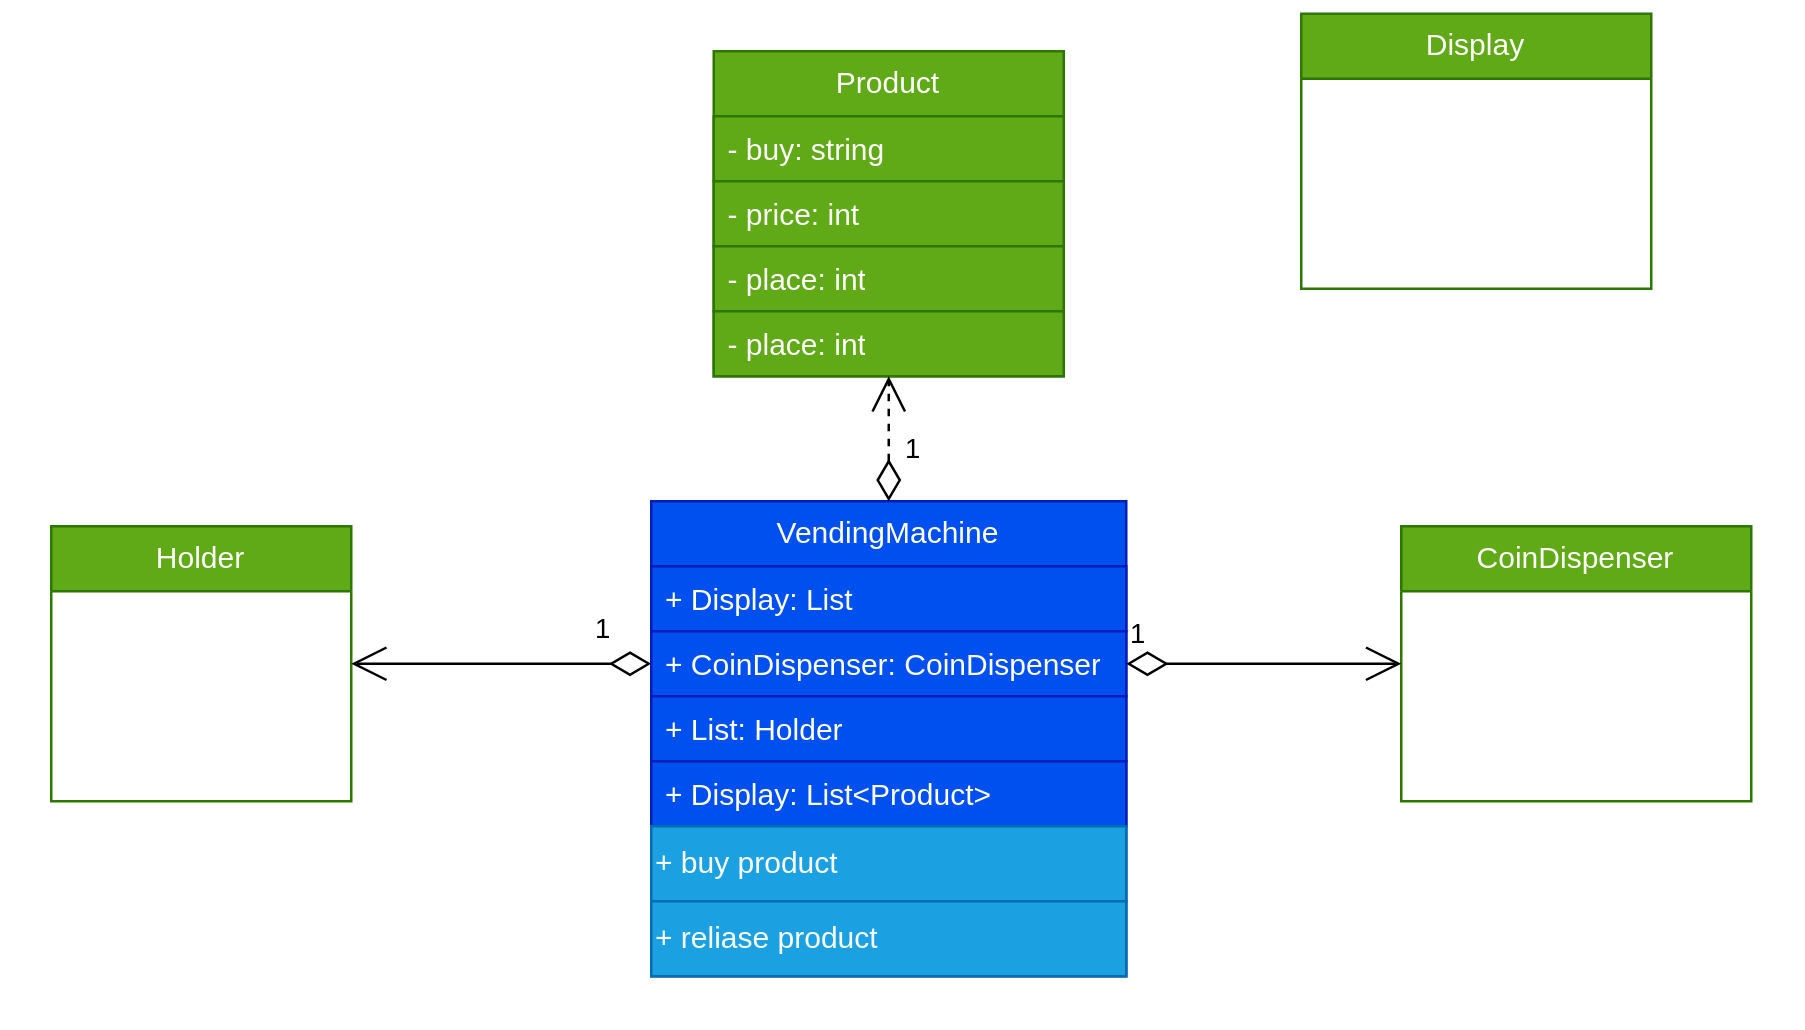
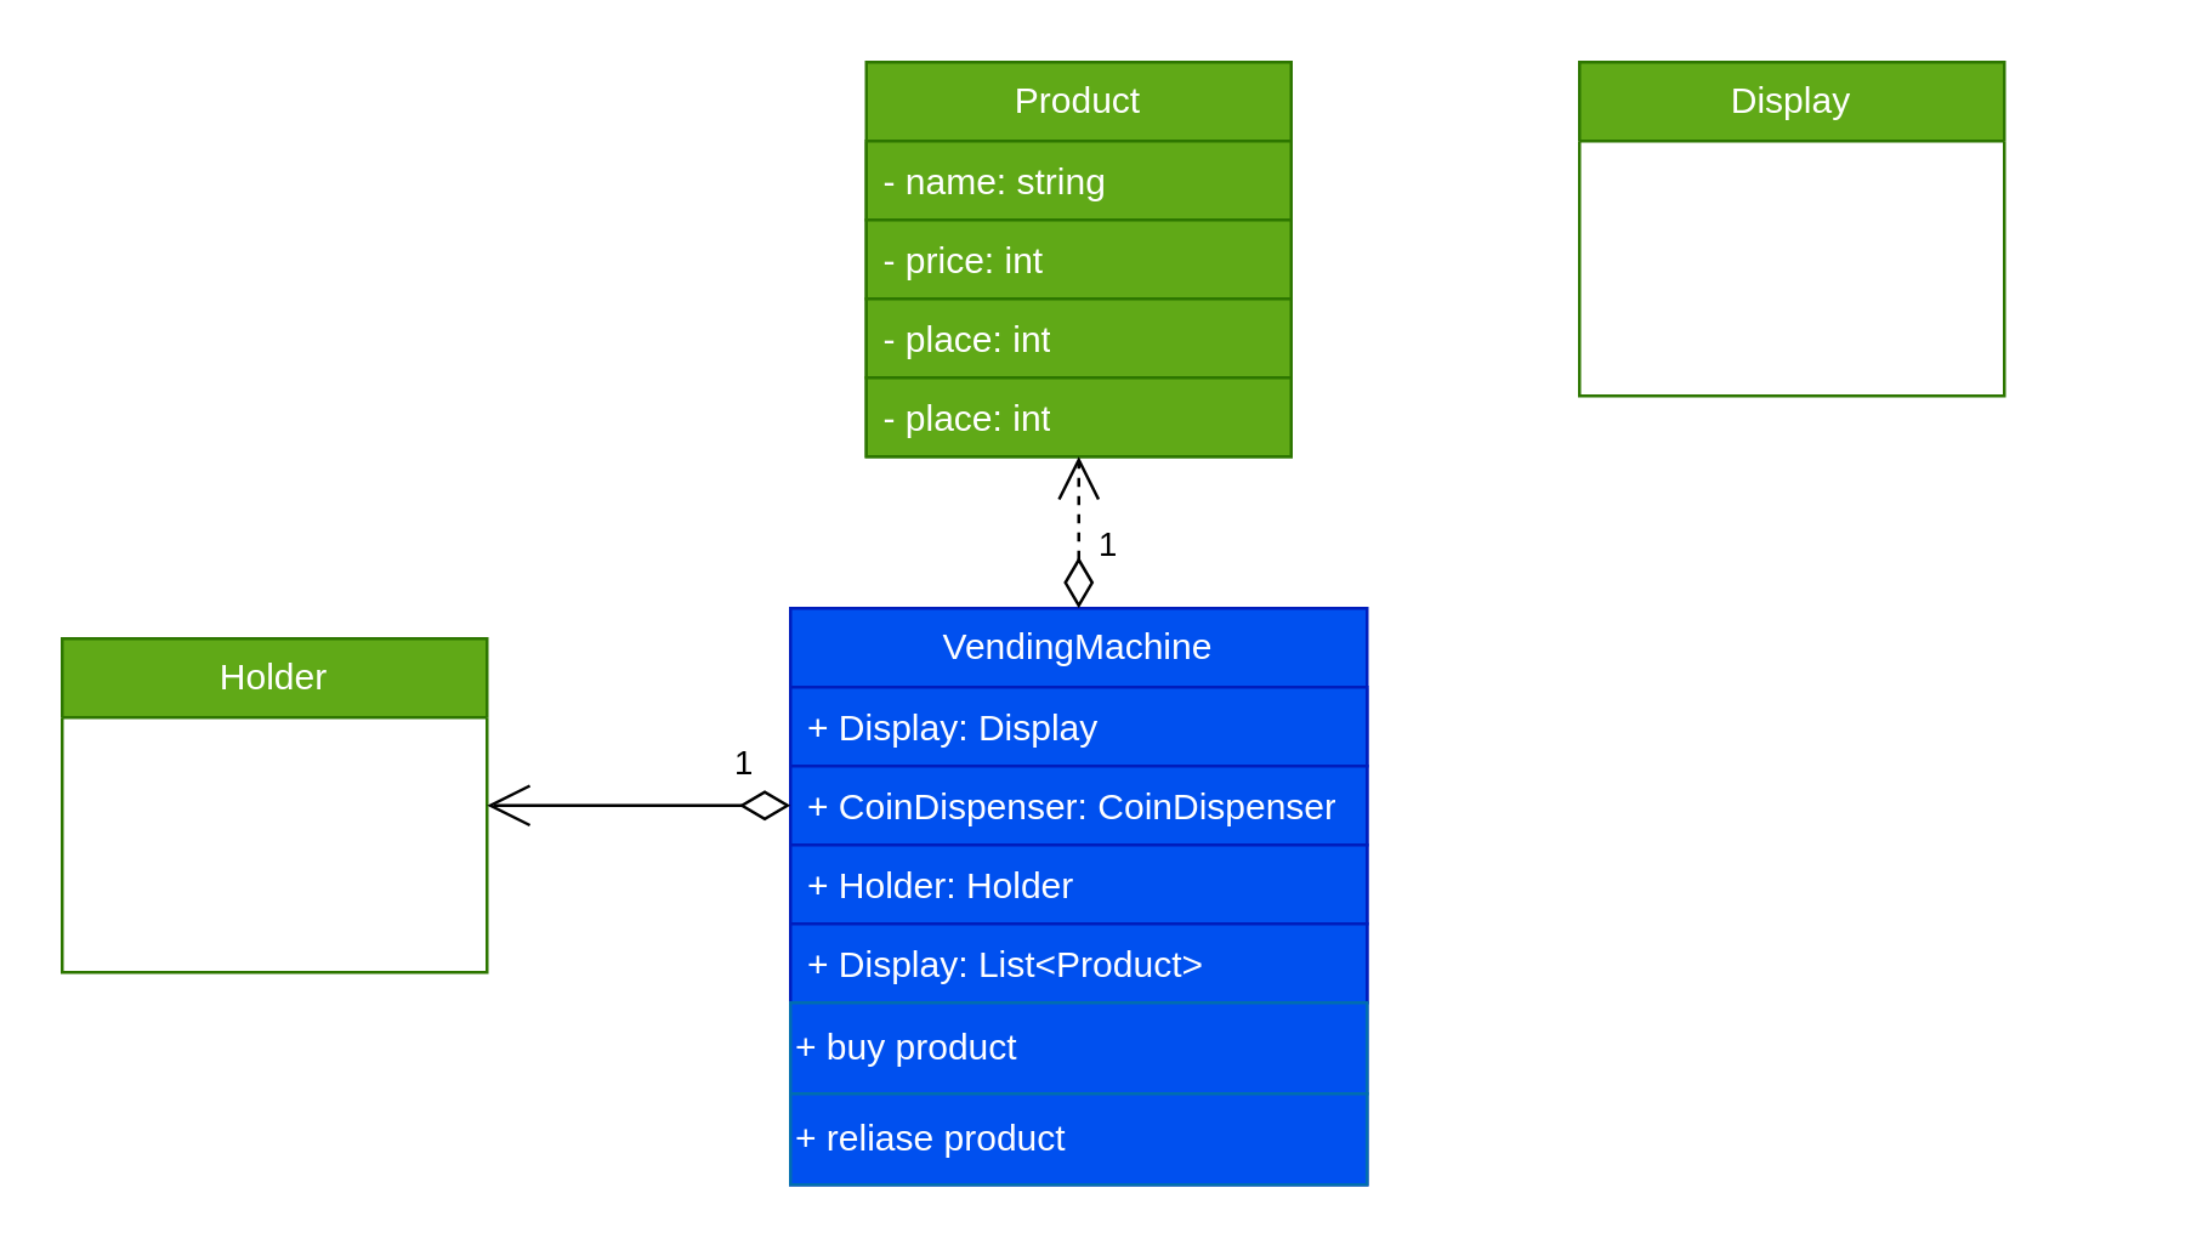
- <mxCell id="14" value="Display" style="swimlane;fontStyle=0;childLayout=stackLayout;horizontal=1;startSize=26;fillColor=#60a917;horizontalStack=0;resizeParent=1;resizeParentMax=0;resizeLast=0;collapsible=1;marginBottom=0;whiteSpace=wrap;html=1;fontColor=#ffffff;strokeColor=#2D7600;" vertex="1" parent="1"><mxGeometry x="520" y="5" width="140" height="110" as="geometry" /></mxCell>
+ <mxCell id="14" value="Display" style="swimlane;fontStyle=0;childLayout=stackLayout;horizontal=1;startSize=26;fillColor=#60a917;horizontalStack=0;resizeParent=1;resizeParentMax=0;resizeLast=0;collapsible=1;marginBottom=0;whiteSpace=wrap;html=1;fontColor=#ffffff;strokeColor=#2D7600;" vertex="1" parent="1"><mxGeometry x="520" y="20" width="140" height="110" as="geometry" /></mxCell>
- <mxCell id="10" value="- buy: string" style="text;strokeColor=#2D7600;fillColor=#60a917;align=left;verticalAlign=top;spacingLeft=4;spacingRight=4;overflow=hidden;rotatable=0;points=[[0,0.5],[1,0.5]];portConstraint=eastwest;whiteSpace=wrap;html=1;fontColor=#ffffff;" vertex="1" parent="9"><mxGeometry y="26" width="140" height="26" as="geometry" /></mxCell>
+ <mxCell id="10" value="- name: string" style="text;strokeColor=#2D7600;fillColor=#60a917;align=left;verticalAlign=top;spacingLeft=4;spacingRight=4;overflow=hidden;rotatable=0;points=[[0,0.5],[1,0.5]];portConstraint=eastwest;whiteSpace=wrap;html=1;fontColor=#ffffff;" vertex="1" parent="9"><mxGeometry y="26" width="140" height="26" as="geometry" /></mxCell>
- <mxCell id="3" value="+ Display: List&amp;nbsp;" style="text;strokeColor=#001DBC;fillColor=#0050ef;align=left;verticalAlign=top;spacingLeft=4;spacingRight=4;overflow=hidden;rotatable=0;points=[[0,0.5],[1,0.5]];portConstraint=eastwest;whiteSpace=wrap;html=1;fontColor=#ffffff;" vertex="1" parent="2"><mxGeometry y="26" width="190" height="26" as="geometry" /></mxCell>
+ <mxCell id="3" value="+ Display: Display&amp;nbsp;" style="text;strokeColor=#001DBC;fillColor=#0050ef;align=left;verticalAlign=top;spacingLeft=4;spacingRight=4;overflow=hidden;rotatable=0;points=[[0,0.5],[1,0.5]];portConstraint=eastwest;whiteSpace=wrap;html=1;fontColor=#ffffff;" vertex="1" parent="2"><mxGeometry y="26" width="190" height="26" as="geometry" /></mxCell>
- <mxCell id="16" value="Holder" style="swimlane;fontStyle=0;childLayout=stackLayout;horizontal=1;startSize=26;fillColor=#60a917;horizontalStack=0;resizeParent=1;resizeParentMax=0;resizeLast=0;collapsible=1;marginBottom=0;whiteSpace=wrap;html=1;fontColor=#ffffff;strokeColor=#2D7600;" vertex="1" parent="1"><mxGeometry x="20" y="210" width="120" height="110" as="geometry" /></mxCell>
+ <mxCell id="16" value="Holder" style="swimlane;fontStyle=0;childLayout=stackLayout;horizontal=1;startSize=26;fillColor=#60a917;horizontalStack=0;resizeParent=1;resizeParentMax=0;resizeLast=0;collapsible=1;marginBottom=0;whiteSpace=wrap;html=1;fontColor=#ffffff;strokeColor=#2D7600;" vertex="1" parent="1"><mxGeometry x="20" y="210" width="140" height="110" as="geometry" /></mxCell>
- <mxCell id="17" value="1" style="endArrow=open;html=1;endSize=12;startArrow=diamondThin;startSize=14;startFill=0;edgeStyle=orthogonalEdgeStyle;align=left;verticalAlign=bottom;rounded=0;exitX=1;exitY=0.5;exitDx=0;exitDy=0;entryX=0;entryY=0.5;entryDx=0;entryDy=0;" edge="1" parent="1" source="4" target="15"><mxGeometry x="-1" y="3" relative="1" as="geometry"><mxPoint x="470" y="311" as="sourcePoint" /><mxPoint x="480" y="400" as="targetPoint" /></mxGeometry></mxCell>
- <mxCell id="15" value="CoinDispenser" style="swimlane;fontStyle=0;childLayout=stackLayout;horizontal=1;startSize=26;fillColor=#60a917;horizontalStack=0;resizeParent=1;resizeParentMax=0;resizeLast=0;collapsible=1;marginBottom=0;whiteSpace=wrap;html=1;fontColor=#ffffff;strokeColor=#2D7600;" vertex="1" parent="1"><mxGeometry x="560" y="210" width="140" height="110" as="geometry" /></mxCell>
- <mxCell id="5" value="+ List: Holder" style="text;strokeColor=#001DBC;fillColor=#0050ef;align=left;verticalAlign=top;spacingLeft=4;spacingRight=4;overflow=hidden;rotatable=0;points=[[0,0.5],[1,0.5]];portConstraint=eastwest;whiteSpace=wrap;html=1;fontColor=#ffffff;" vertex="1" parent="2"><mxGeometry y="78" width="190" height="26" as="geometry" /></mxCell>
+ <mxCell id="5" value="+ Holder: Holder" style="text;strokeColor=#001DBC;fillColor=#0050ef;align=left;verticalAlign=top;spacingLeft=4;spacingRight=4;overflow=hidden;rotatable=0;points=[[0,0.5],[1,0.5]];portConstraint=eastwest;whiteSpace=wrap;html=1;fontColor=#ffffff;" vertex="1" parent="2"><mxGeometry y="78" width="190" height="26" as="geometry" /></mxCell>
- <mxCell id="7" value="+ buy product" style="html=1;whiteSpace=wrap;fillColor=#1ba1e2;fontColor=#ffffff;strokeColor=#006EAF;align=left;" vertex="1" parent="2"><mxGeometry y="130" width="190" height="30" as="geometry" /></mxCell>
+ <mxCell id="7" value="+ buy product" style="html=1;whiteSpace=wrap;fillColor=#0050ef;fontColor=#ffffff;strokeColor=#006EAF;align=left;" vertex="1" parent="2"><mxGeometry y="130" width="190" height="30" as="geometry" /></mxCell>
- <mxCell id="8" value="+ reliase product" style="html=1;whiteSpace=wrap;fillColor=#1ba1e2;fontColor=#ffffff;strokeColor=#006EAF;align=left;" vertex="1" parent="2"><mxGeometry y="160" width="190" height="30" as="geometry" /></mxCell>
+ <mxCell id="8" value="+ reliase product" style="html=1;whiteSpace=wrap;fillColor=#0050ef;fontColor=#ffffff;strokeColor=#006EAF;align=left;" vertex="1" parent="2"><mxGeometry y="160" width="190" height="30" as="geometry" /></mxCell>
